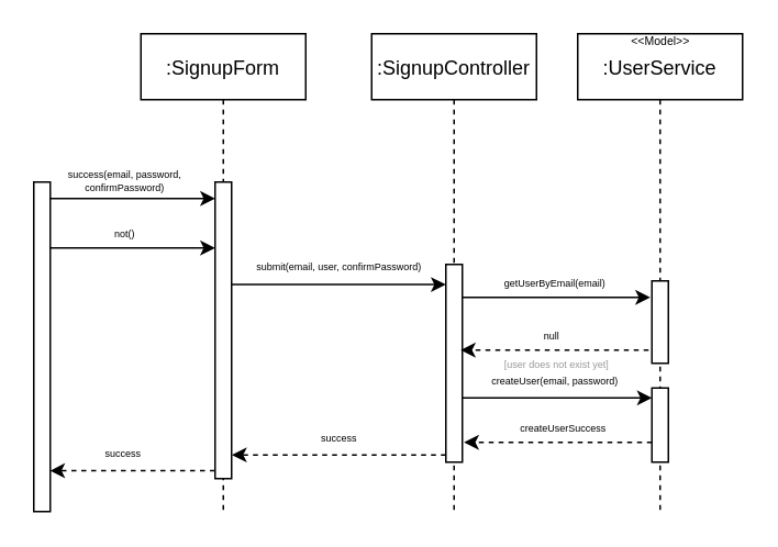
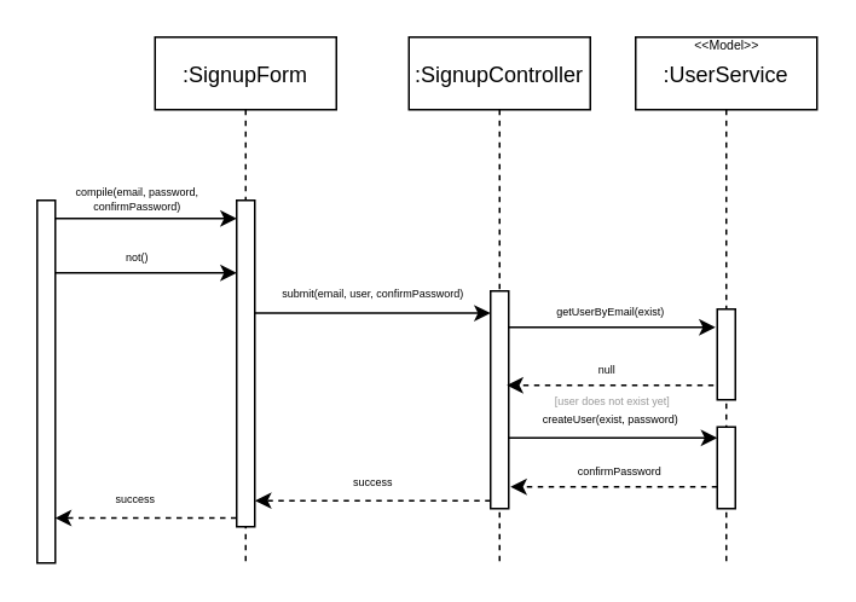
- <mxCell id="10" value="success(email, password, &lt;br&gt;confirmPassword)" style="text;html=1;align=center;verticalAlign=middle;resizable=0;points=[];autosize=1;strokeColor=none;fillColor=none;fontSize=6;" parent="1" vertex="1"><mxGeometry x="35" y="100" width="80" height="20" as="geometry" /></mxCell>
+ <mxCell id="10" value="compile(email, password, &lt;br&gt;confirmPassword)" style="text;html=1;align=center;verticalAlign=middle;resizable=0;points=[];autosize=1;strokeColor=none;fillColor=none;fontSize=6;" parent="1" vertex="1"><mxGeometry x="35" y="100" width="80" height="20" as="geometry" /></mxCell>
- <mxCell id="19" value="getUserByEmail(email)" style="text;html=1;align=center;verticalAlign=middle;resizable=0;points=[];autosize=1;strokeColor=none;fillColor=none;fontSize=6;" parent="1" vertex="1"><mxGeometry x="296" y="167" width="80" height="10" as="geometry" /></mxCell>
+ <mxCell id="19" value="getUserByEmail(exist)" style="text;html=1;align=center;verticalAlign=middle;resizable=0;points=[];autosize=1;strokeColor=none;fillColor=none;fontSize=6;" parent="1" vertex="1"><mxGeometry x="296" y="167" width="80" height="10" as="geometry" /></mxCell>
- <mxCell id="23" value="createUser(email, password)" style="text;html=1;align=center;verticalAlign=middle;resizable=0;points=[];autosize=1;strokeColor=none;fillColor=none;fontSize=6;" parent="1" vertex="1"><mxGeometry x="291" y="226" width="90" height="10" as="geometry" /></mxCell>
+ <mxCell id="23" value="createUser(exist, password)" style="text;html=1;align=center;verticalAlign=middle;resizable=0;points=[];autosize=1;strokeColor=none;fillColor=none;fontSize=6;" parent="1" vertex="1"><mxGeometry x="291" y="226" width="90" height="10" as="geometry" /></mxCell>
- <mxCell id="15" value="createUserSuccess" style="text;html=1;align=center;verticalAlign=middle;resizable=0;points=[];autosize=1;strokeColor=none;fillColor=none;fontSize=6;" parent="13" vertex="1"><mxGeometry x="-44" y="235" width="70" height="10" as="geometry" /></mxCell>
+ <mxCell id="15" value="confirmPassword" style="text;html=1;align=center;verticalAlign=middle;resizable=0;points=[];autosize=1;strokeColor=none;fillColor=none;fontSize=6;" parent="13" vertex="1"><mxGeometry x="-44" y="235" width="70" height="10" as="geometry" /></mxCell>
